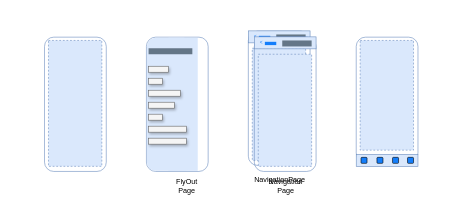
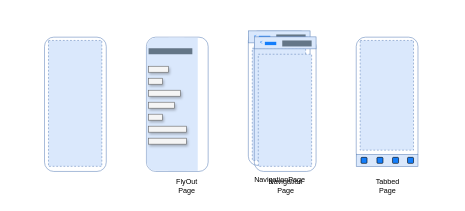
+ <mxCell id="34" value="Tabbed&lt;br&gt;Page" style="text;html=1;strokeColor=none;fillColor=none;align=center;verticalAlign=middle;whiteSpace=wrap;rounded=0;" vertex="1" parent="1"><mxGeometry x="601.41" y="300" width="90" height="20" as="geometry" /></mxCell>
